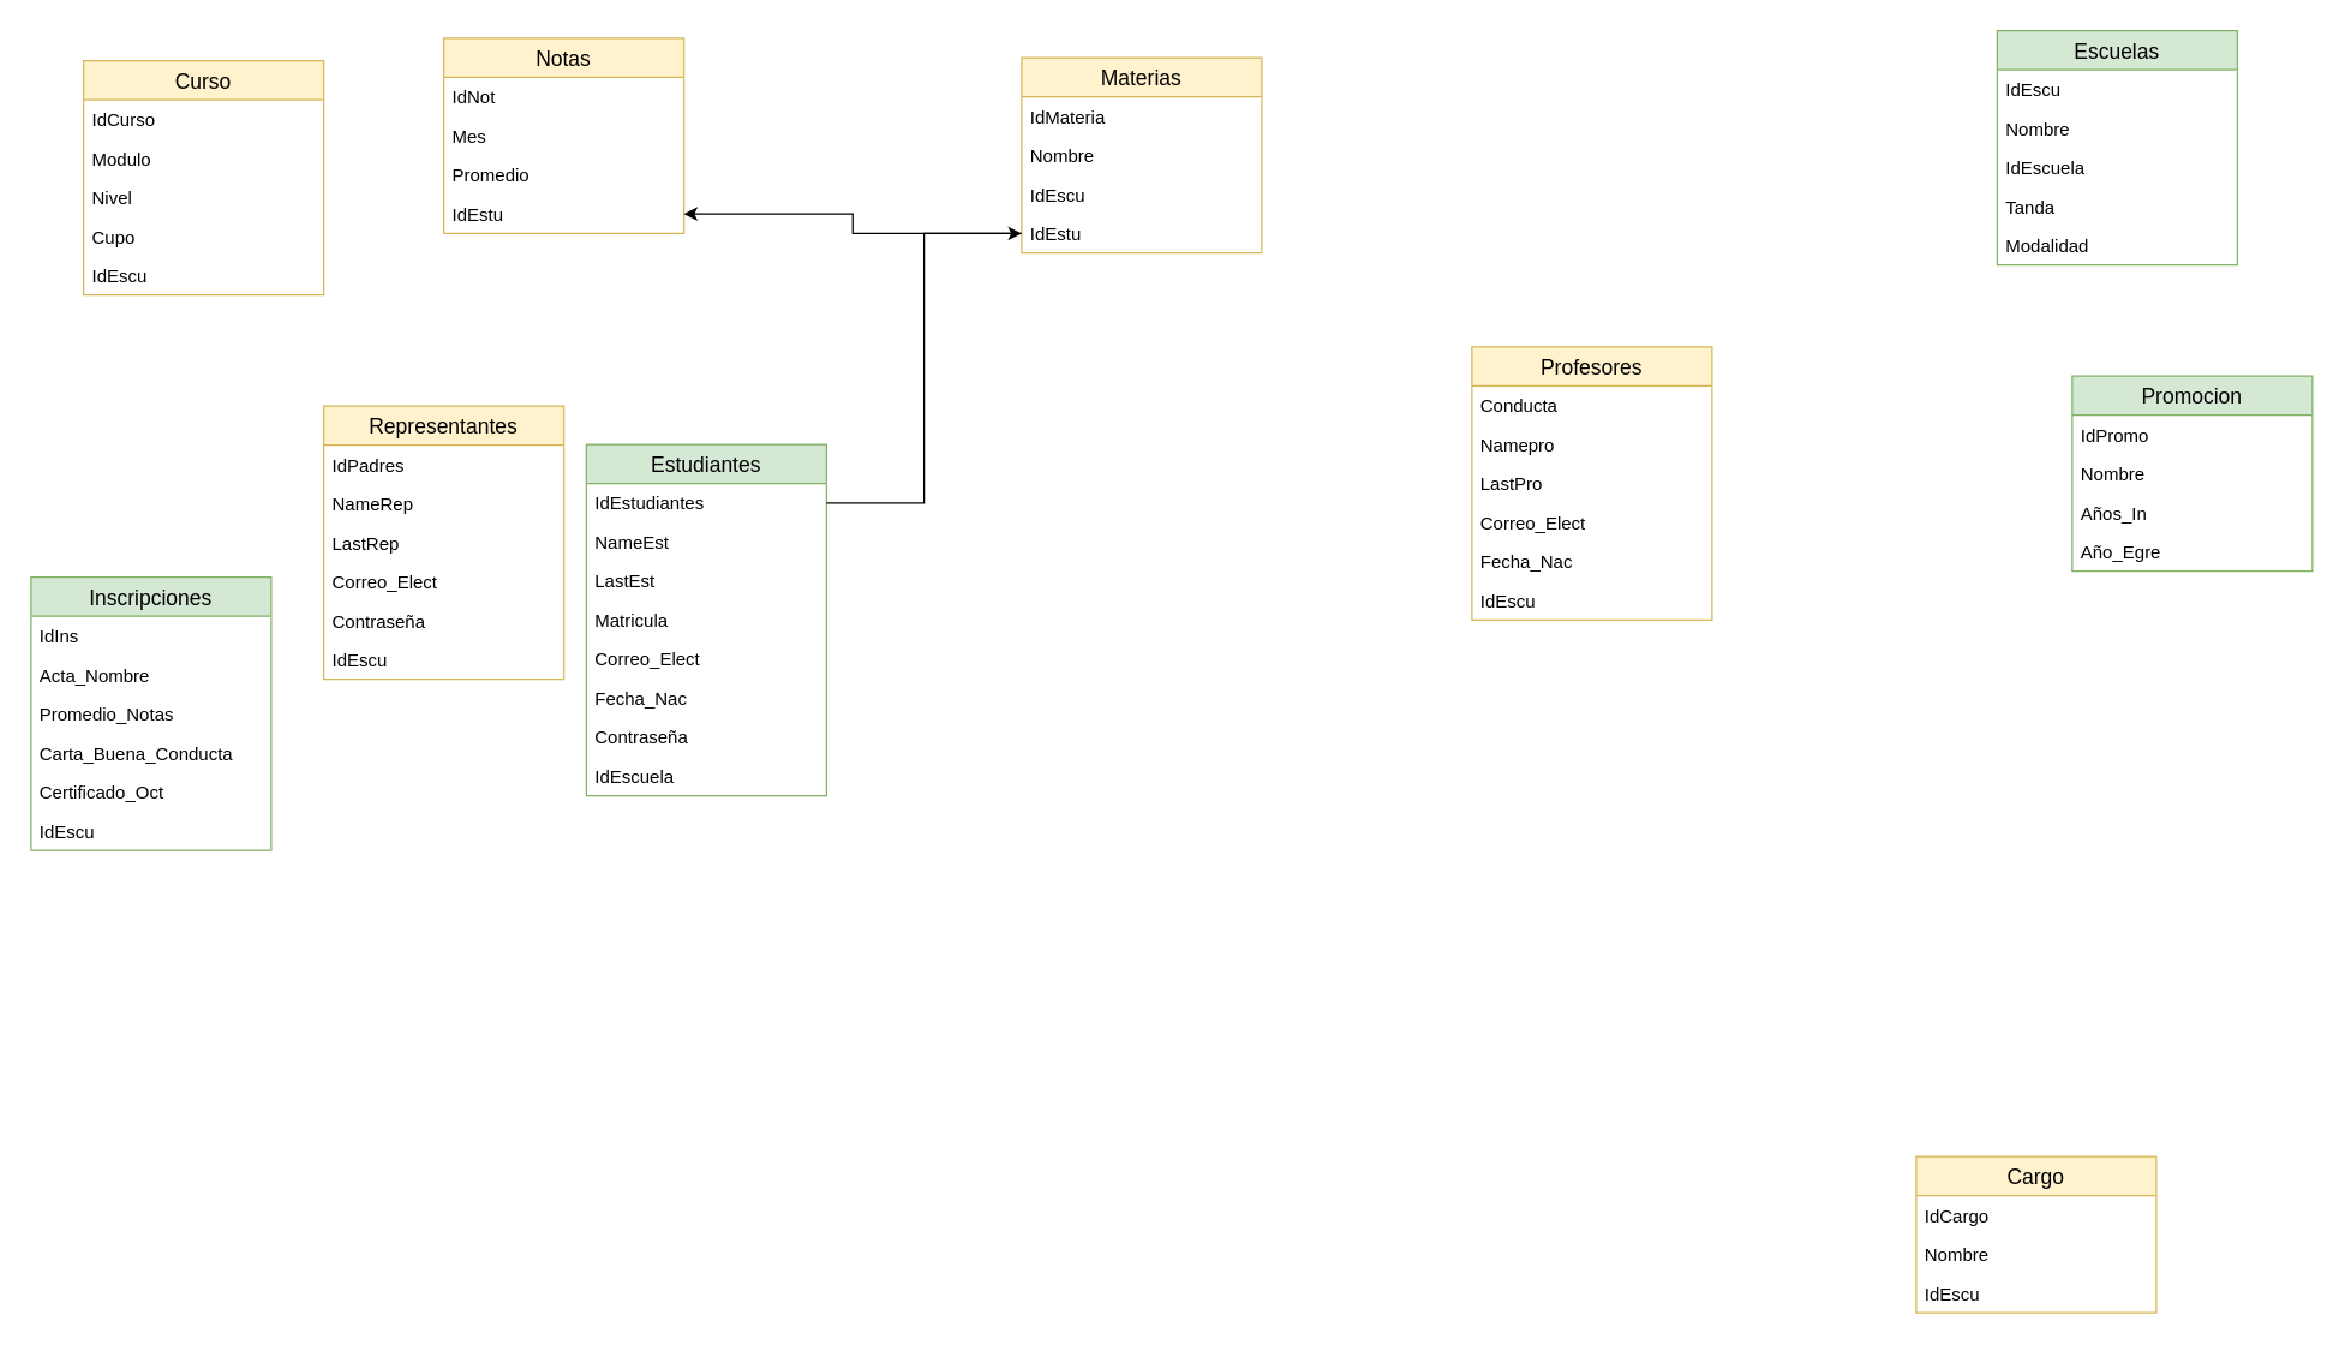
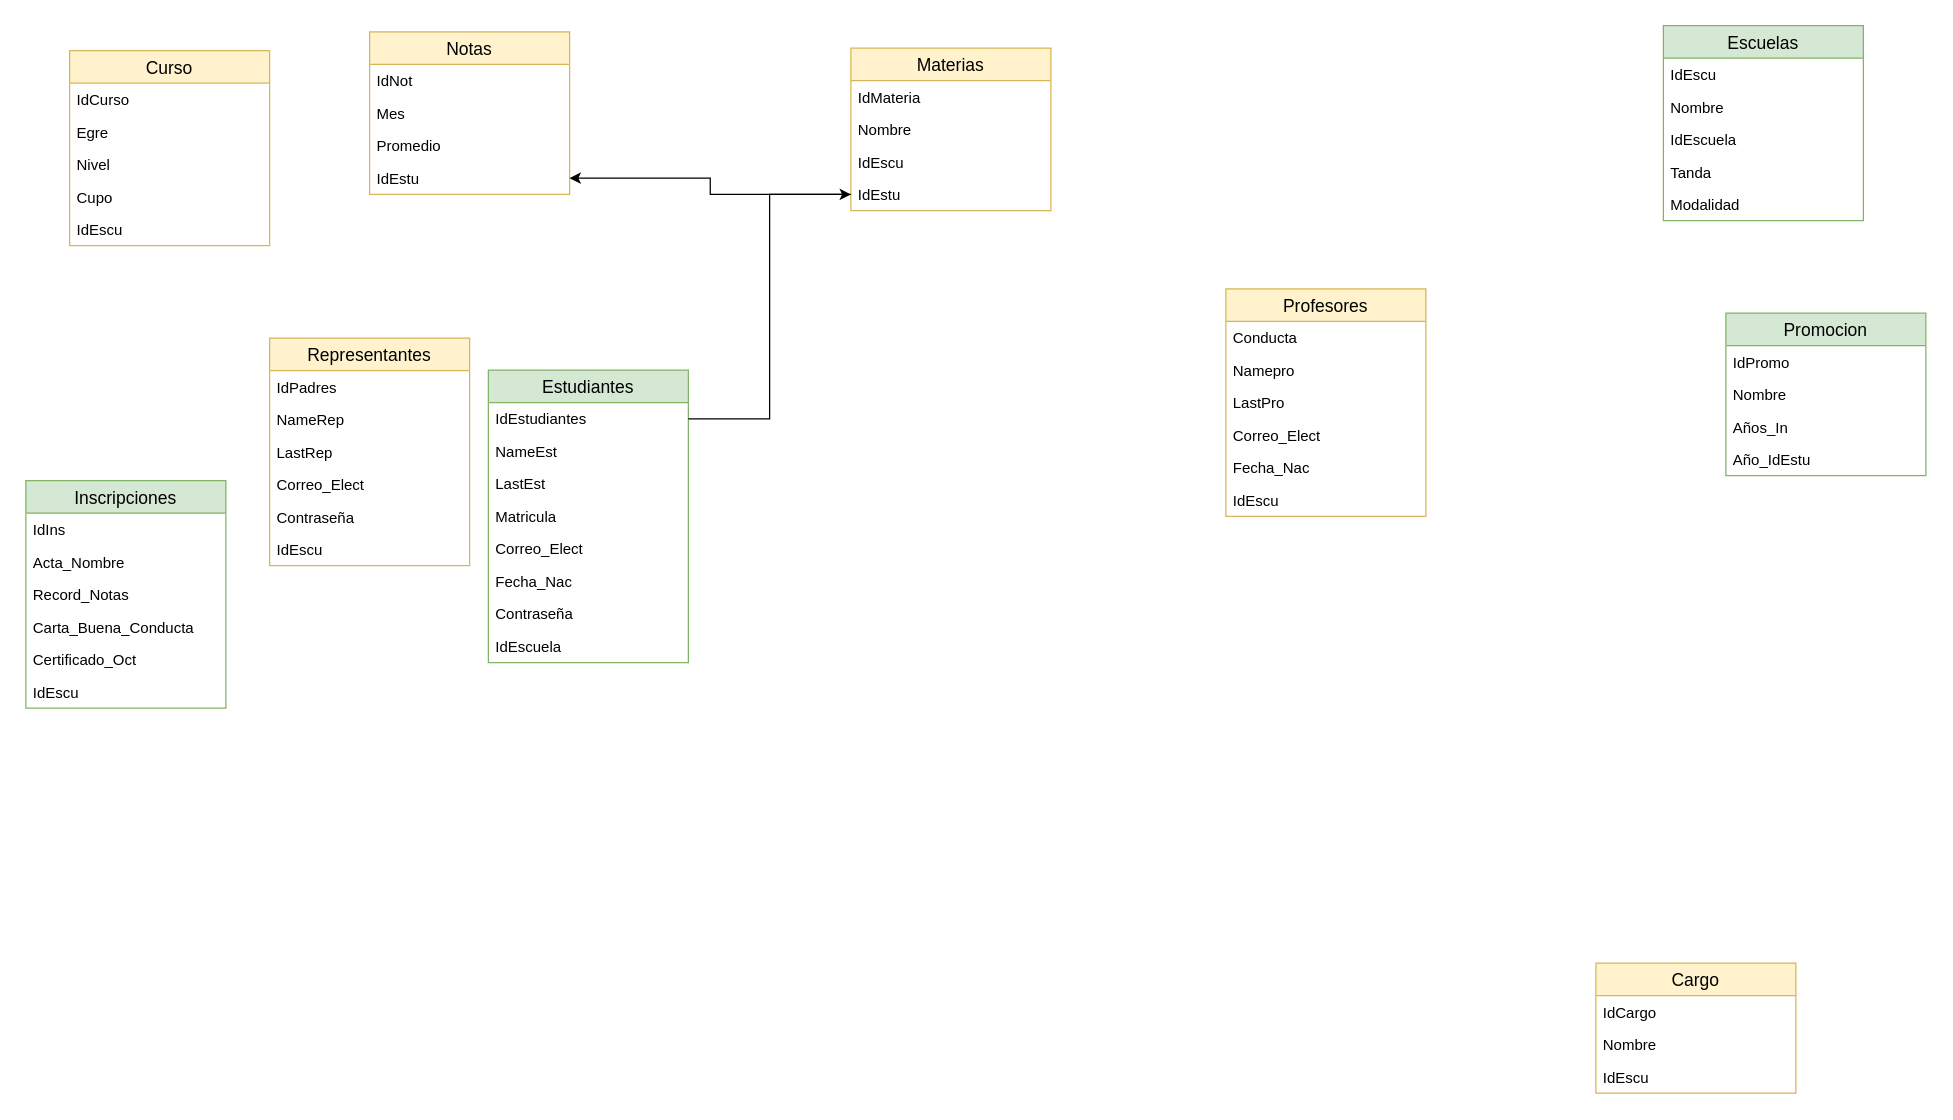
- <mxCell id="24" value="Modulo" style="text;strokeColor=none;fillColor=none;spacingLeft=4;spacingRight=4;overflow=hidden;rotatable=0;points=[[0,0.5],[1,0.5]];portConstraint=eastwest;fontSize=12;" parent="22" vertex="1"><mxGeometry y="52" width="160" height="26" as="geometry" /></mxCell>
+ <mxCell id="24" value="Egre" style="text;strokeColor=none;fillColor=none;spacingLeft=4;spacingRight=4;overflow=hidden;rotatable=0;points=[[0,0.5],[1,0.5]];portConstraint=eastwest;fontSize=12;" parent="22" vertex="1"><mxGeometry y="52" width="160" height="26" as="geometry" /></mxCell>
- <mxCell id="64" value="Año_Egre" style="text;strokeColor=none;fillColor=none;spacingLeft=4;spacingRight=4;overflow=hidden;rotatable=0;points=[[0,0.5],[1,0.5]];portConstraint=eastwest;fontSize=12;" parent="60" vertex="1"><mxGeometry y="104" width="160" height="26" as="geometry" /></mxCell>
+ <mxCell id="64" value="Año_IdEstu" style="text;strokeColor=none;fillColor=none;spacingLeft=4;spacingRight=4;overflow=hidden;rotatable=0;points=[[0,0.5],[1,0.5]];portConstraint=eastwest;fontSize=12;" parent="60" vertex="1"><mxGeometry y="104" width="160" height="26" as="geometry" /></mxCell>
- <mxCell id="42" value="Promedio_Notas" style="text;strokeColor=none;fillColor=none;spacingLeft=4;spacingRight=4;overflow=hidden;rotatable=0;points=[[0,0.5],[1,0.5]];portConstraint=eastwest;fontSize=12;" parent="39" vertex="1"><mxGeometry y="78" width="160" height="26" as="geometry" /></mxCell>
+ <mxCell id="42" value="Record_Notas" style="text;strokeColor=none;fillColor=none;spacingLeft=4;spacingRight=4;overflow=hidden;rotatable=0;points=[[0,0.5],[1,0.5]];portConstraint=eastwest;fontSize=12;" parent="39" vertex="1"><mxGeometry y="78" width="160" height="26" as="geometry" /></mxCell>
